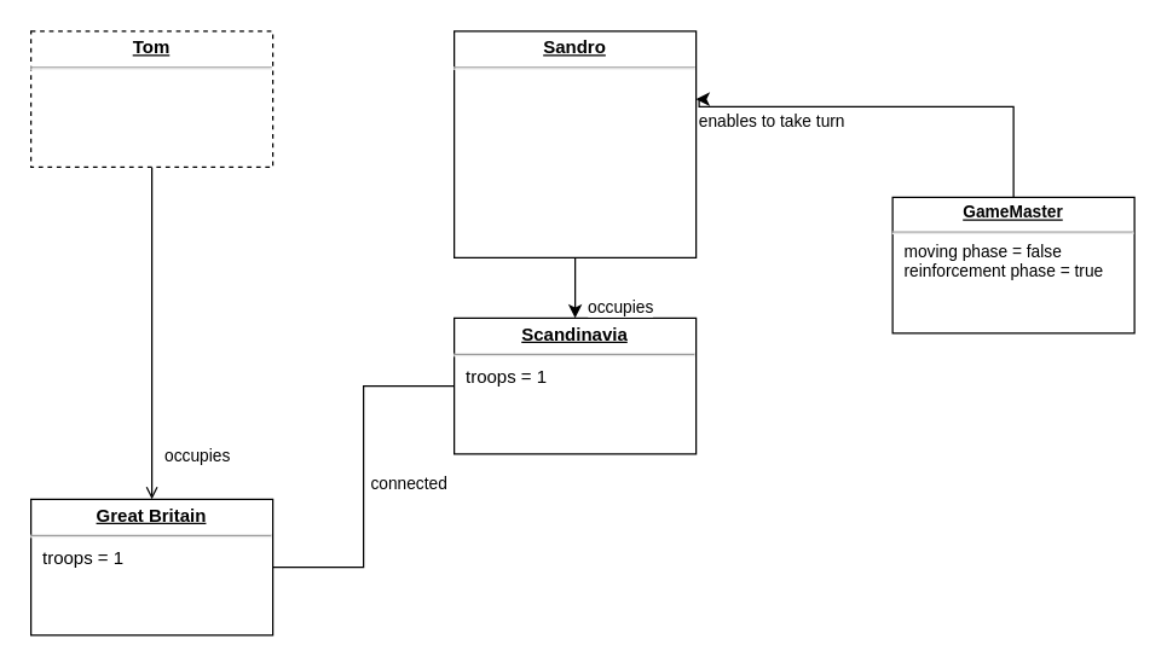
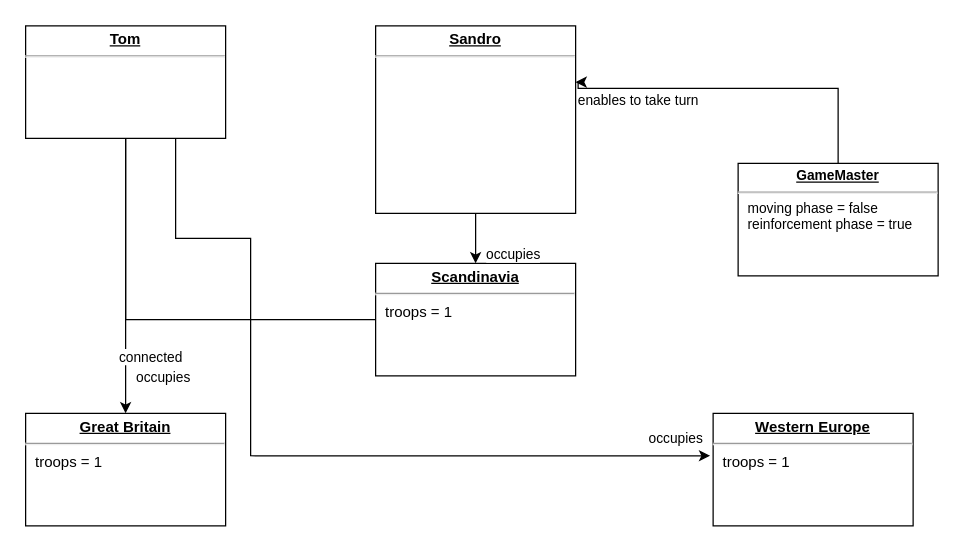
- <mxCell id="4" value="&lt;p style=&quot;margin:0px;margin-top:4px;text-align:center;text-decoration:underline;&quot;&gt;&lt;b&gt;Tom&lt;/b&gt;&lt;br&gt;&lt;/p&gt;&lt;hr&gt;&lt;p style=&quot;margin:0px;margin-left:8px;&quot;&gt;&lt;br&gt;&lt;/p&gt;" style="verticalAlign=top;align=left;overflow=fill;fontSize=12;fontFamily=Helvetica;html=1;whiteSpace=wrap;dashed=1;" vertex="1" parent="1"><mxGeometry x="20" y="20" width="160" height="90" as="geometry" /></mxCell>
+ <mxCell id="4" value="&lt;p style=&quot;margin:0px;margin-top:4px;text-align:center;text-decoration:underline;&quot;&gt;&lt;b&gt;Tom&lt;/b&gt;&lt;br&gt;&lt;/p&gt;&lt;hr&gt;&lt;p style=&quot;margin:0px;margin-left:8px;&quot;&gt;&lt;br&gt;&lt;/p&gt;" style="verticalAlign=top;align=left;overflow=fill;fontSize=12;fontFamily=Helvetica;html=1;whiteSpace=wrap;" vertex="1" parent="1"><mxGeometry x="20" y="20" width="160" height="90" as="geometry" /></mxCell>
- <mxCell id="2" value="&lt;div&gt;occupies&lt;/div&gt;&lt;div&gt;&lt;br&gt;&lt;/div&gt;" style="edgeStyle=orthogonalEdgeStyle;rounded=0;orthogonalLoop=1;jettySize=auto;html=1;exitX=0.5;exitY=1;exitDx=0;exitDy=0;entryX=0.5;entryY=0;entryDx=0;entryDy=0;endArrow=open;" edge="1" parent="1" source="4" target="5"><mxGeometry x="0.8" y="30" relative="1" as="geometry"><mxPoint as="offset" /></mxGeometry></mxCell>
+ <mxCell id="2" value="&lt;div&gt;occupies&lt;/div&gt;&lt;div&gt;&lt;br&gt;&lt;/div&gt;" style="edgeStyle=orthogonalEdgeStyle;rounded=0;orthogonalLoop=1;jettySize=auto;html=1;exitX=0.5;exitY=1;exitDx=0;exitDy=0;entryX=0.5;entryY=0;entryDx=0;entryDy=0;" edge="1" parent="1" source="4" target="5"><mxGeometry x="0.8" y="30" relative="1" as="geometry"><mxPoint as="offset" /></mxGeometry></mxCell>
- <mxCell id="7" value="connected" style="edgeStyle=orthogonalEdgeStyle;rounded=0;orthogonalLoop=1;jettySize=auto;html=1;exitX=0;exitY=0.5;exitDx=0;exitDy=0;entryX=1;entryY=0.5;entryDx=0;entryDy=0;strokeColor=default;endArrow=none;endFill=0;" edge="1" parent="1" source="8" target="5"><mxGeometry x="0.041" y="30" relative="1" as="geometry"><mxPoint as="offset" /></mxGeometry></mxCell>
+ <mxCell id="7" value="connected" style="edgeStyle=orthogonalEdgeStyle;rounded=0;orthogonalLoop=1;jettySize=auto;html=1;exitX=0;exitY=0.5;exitDx=0;exitDy=0;strokeColor=default;endArrow=none;endFill=0;" edge="1" parent="1" source="8" target="4"><mxGeometry x="0.041" y="30" relative="1" as="geometry"><mxPoint as="offset" /></mxGeometry></mxCell>
+ <mxCell id="3" value="&lt;div&gt;occupies&lt;/div&gt;" style="edgeStyle=orthogonalEdgeStyle;rounded=0;orthogonalLoop=1;jettySize=auto;html=1;exitX=0.75;exitY=1;exitDx=0;exitDy=0;entryX=-0.015;entryY=0.377;entryDx=0;entryDy=0;entryPerimeter=0;" edge="1" parent="1" source="4" target="9"><mxGeometry x="0.919" y="14" relative="1" as="geometry"><mxPoint x="200" y="360" as="targetPoint" /><Array as="points"><mxPoint x="140" y="190" /><mxPoint x="200" y="190" /><mxPoint x="200" y="364" /></Array><mxPoint as="offset" /></mxGeometry></mxCell>
+ <mxCell id="9" value="&lt;p style=&quot;margin:0px;margin-top:4px;text-align:center;text-decoration:underline;&quot;&gt;&lt;b&gt;Western Europe&lt;/b&gt;&lt;br&gt;&lt;/p&gt;&lt;hr&gt;&lt;p style=&quot;margin:0px;margin-left:8px;&quot;&gt;troops = 1&lt;br&gt;&lt;/p&gt;" style="verticalAlign=top;align=left;overflow=fill;fontSize=12;fontFamily=Helvetica;html=1;whiteSpace=wrap;" vertex="1" parent="1"><mxGeometry x="570" y="330" width="160" height="90" as="geometry" /></mxCell>
